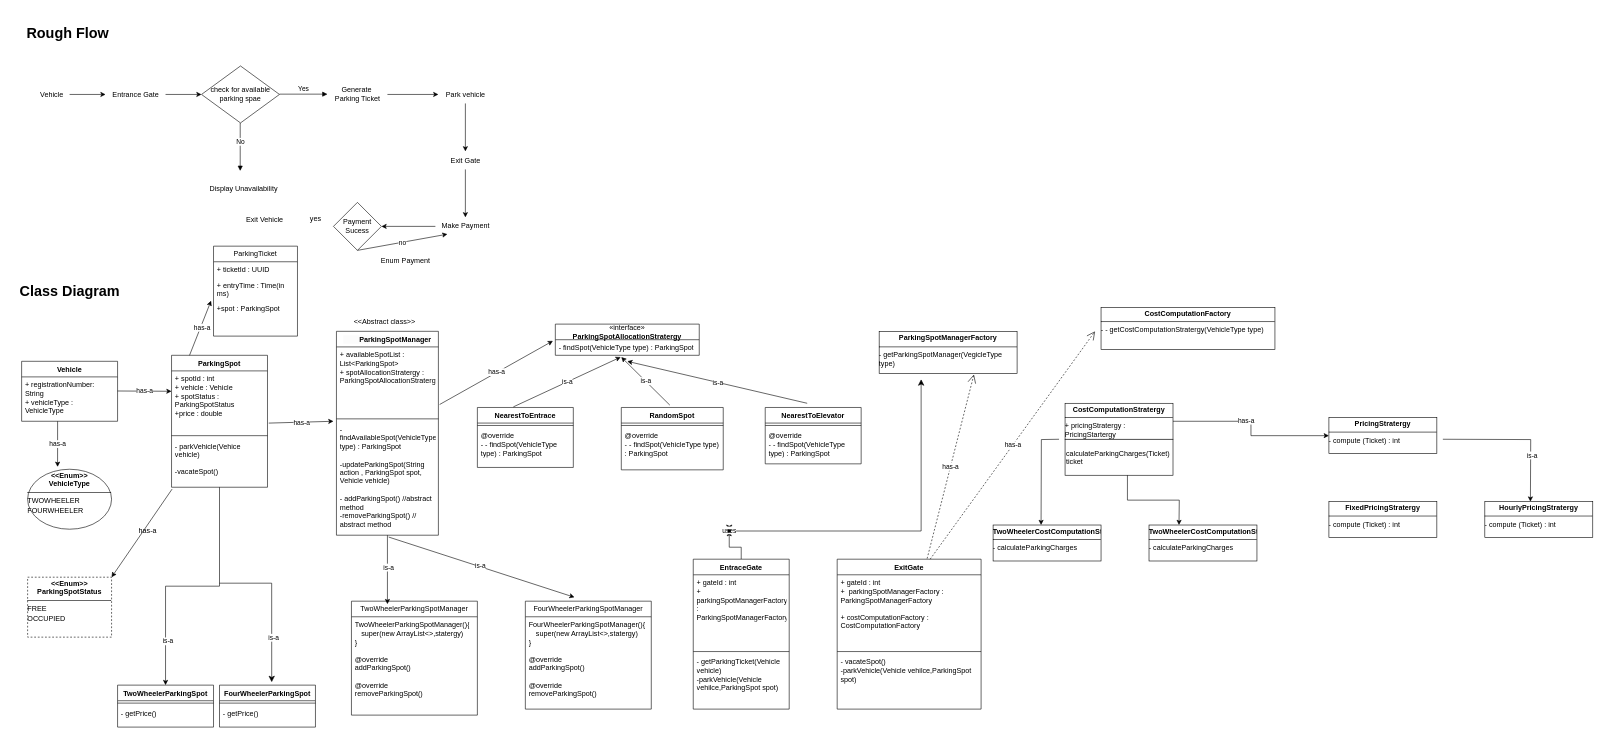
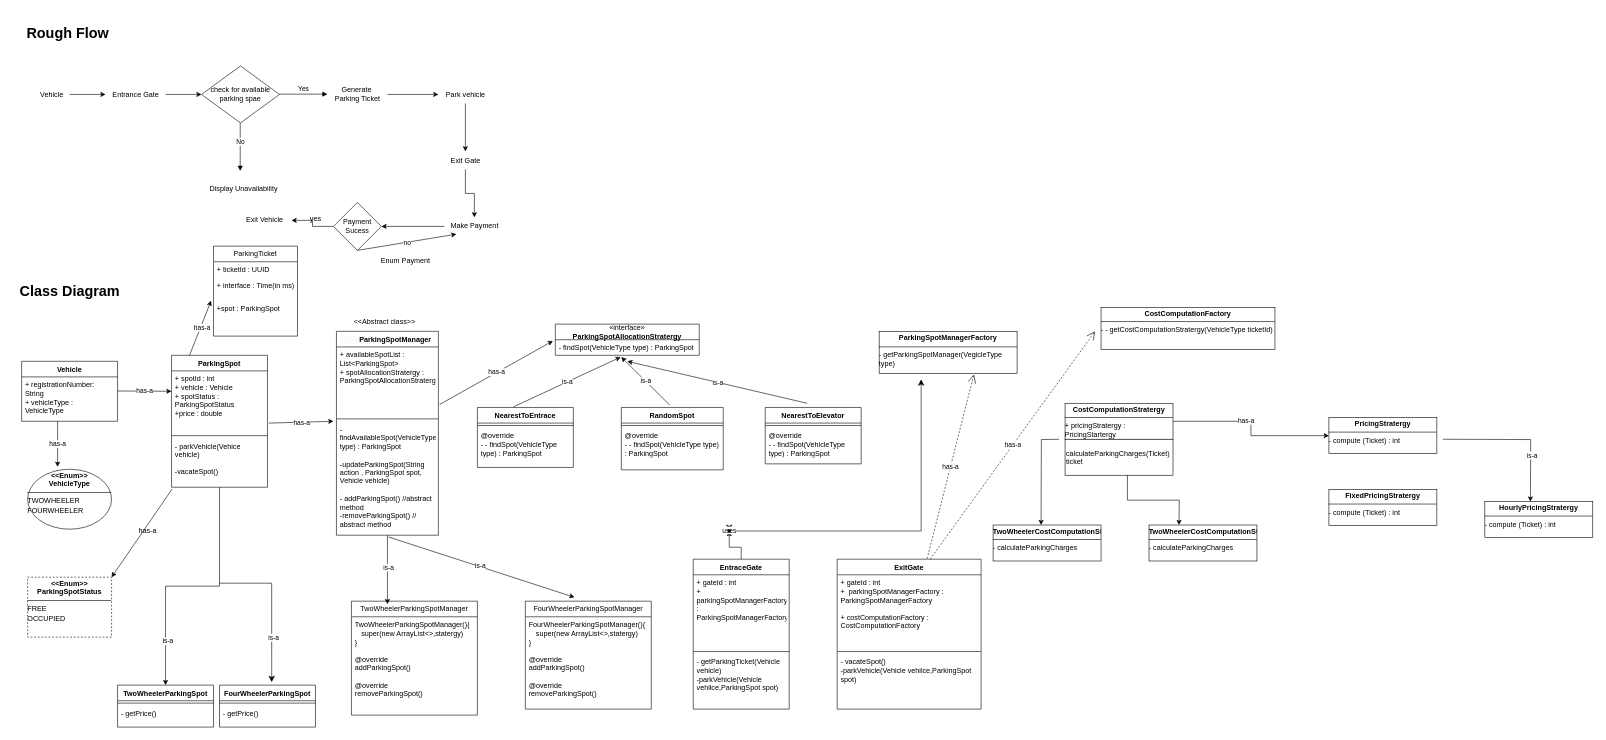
+ <mxCell id="19" value="" style="edgeStyle=orthogonalEdgeStyle;rounded=0;orthogonalLoop=1;jettySize=auto;html=1;" edge="1" parent="1" source="20" target="21"><mxGeometry relative="1" as="geometry" /></mxCell>
- <mxCell id="18" value="Make Payment" style="text;html=1;align=center;verticalAlign=middle;resizable=0;points=[];autosize=1;strokeColor=none;fillColor=none;" vertex="1" parent="1"><mxGeometry x="725" y="362" width="100" height="30" as="geometry" /></mxCell>
+ <mxCell id="18" value="Make Payment" style="text;html=1;align=center;verticalAlign=middle;resizable=0;points=[];autosize=1;strokeColor=none;fillColor=none;" vertex="1" parent="1"><mxGeometry x="740" y="362" width="100" height="30" as="geometry" /></mxCell>
- <mxCell id="94" value="+ entryTime : Time(in ms)" style="text;strokeColor=none;fillColor=none;align=left;verticalAlign=top;spacingLeft=4;spacingRight=4;overflow=hidden;rotatable=0;points=[[0,0.5],[1,0.5]];portConstraint=eastwest;whiteSpace=wrap;html=1;" vertex="1" parent="92"><mxGeometry y="52" width="140" height="38" as="geometry" /></mxCell>
+ <mxCell id="94" value="+ interface : Time(in ms)" style="text;strokeColor=none;fillColor=none;align=left;verticalAlign=top;spacingLeft=4;spacingRight=4;overflow=hidden;rotatable=0;points=[[0,0.5],[1,0.5]];portConstraint=eastwest;whiteSpace=wrap;html=1;" vertex="1" parent="92"><mxGeometry y="52" width="140" height="38" as="geometry" /></mxCell>
- <mxCell id="120" value="&lt;p style=&quot;margin:0px;margin-top:4px;text-align:center;&quot;&gt;&lt;b&gt;CostComputationFactory&lt;/b&gt;&lt;/p&gt;&lt;hr size=&quot;1&quot; style=&quot;border-style:solid;&quot;&gt;&lt;div style=&quot;height:2px;&quot;&gt;- - getCostComputationStratergy(VehicleType type)&lt;/div&gt;" style="verticalAlign=top;align=left;overflow=fill;html=1;whiteSpace=wrap;" vertex="1" parent="1"><mxGeometry x="1835" y="512" width="290" height="70" as="geometry" /></mxCell>
+ <mxCell id="120" value="&lt;p style=&quot;margin:0px;margin-top:4px;text-align:center;&quot;&gt;&lt;b&gt;CostComputationFactory&lt;/b&gt;&lt;/p&gt;&lt;hr size=&quot;1&quot; style=&quot;border-style:solid;&quot;&gt;&lt;div style=&quot;height:2px;&quot;&gt;- - getCostComputationStratergy(VehicleType ticketId)&lt;/div&gt;" style="verticalAlign=top;align=left;overflow=fill;html=1;whiteSpace=wrap;" vertex="1" parent="1"><mxGeometry x="1835" y="512" width="290" height="70" as="geometry" /></mxCell>
- <mxCell id="114" value="&lt;p style=&quot;margin:0px;margin-top:4px;text-align:center;&quot;&gt;&lt;b&gt;FixedPricingStratergy&lt;/b&gt;&lt;/p&gt;&lt;hr size=&quot;1&quot; style=&quot;border-style:solid;&quot;&gt;&lt;div style=&quot;height:2px;&quot;&gt;- compute (Ticket) : int&lt;/div&gt;&lt;div style=&quot;height:2px;&quot;&gt;&lt;/div&gt;" style="verticalAlign=top;align=left;overflow=fill;html=1;whiteSpace=wrap;" vertex="1" parent="1"><mxGeometry x="2215" y="836" width="180" height="60" as="geometry" /></mxCell>
+ <mxCell id="114" value="&lt;p style=&quot;margin:0px;margin-top:4px;text-align:center;&quot;&gt;&lt;b&gt;FixedPricingStratergy&lt;/b&gt;&lt;/p&gt;&lt;hr size=&quot;1&quot; style=&quot;border-style:solid;&quot;&gt;&lt;div style=&quot;height:2px;&quot;&gt;- compute (Ticket) : int&lt;/div&gt;&lt;div style=&quot;height:2px;&quot;&gt;&lt;/div&gt;" style="verticalAlign=top;align=left;overflow=fill;html=1;whiteSpace=wrap;" vertex="1" parent="1"><mxGeometry x="2215" y="816" width="180" height="60" as="geometry" /></mxCell>
